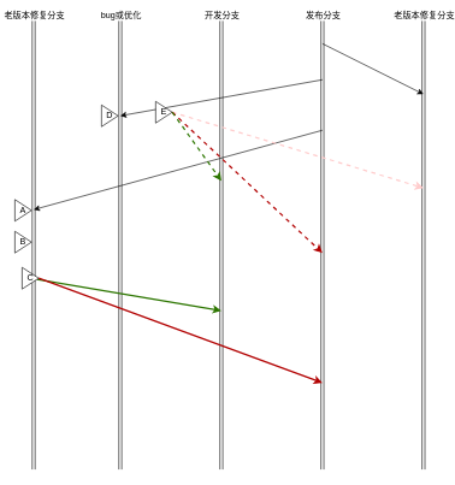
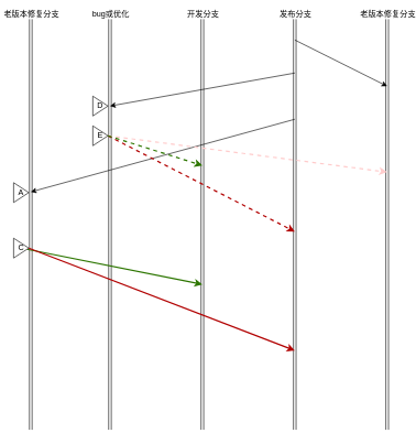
- <mxCell id="21" value="E" style="triangle;whiteSpace=wrap;html=1;" vertex="1" parent="1"><mxGeometry x="215" y="140" width="23" height="30" as="geometry" /></mxCell>
+ <mxCell id="21" value="E" style="triangle;whiteSpace=wrap;html=1;" vertex="1" parent="1"><mxGeometry x="140" y="190" width="23" height="30" as="geometry" /></mxCell>
- <mxCell id="17" value="B" style="triangle;whiteSpace=wrap;html=1;" vertex="1" parent="1"><mxGeometry x="20" y="320" width="23" height="30" as="geometry" /></mxCell>
- <mxCell id="20" value="C" style="triangle;whiteSpace=wrap;html=1;" vertex="1" parent="1"><mxGeometry x="30" y="370" width="23" height="30" as="geometry" /></mxCell>
+ <mxCell id="20" value="C" style="triangle;whiteSpace=wrap;html=1;" vertex="1" parent="1"><mxGeometry x="20" y="360" width="23" height="30" as="geometry" /></mxCell>
